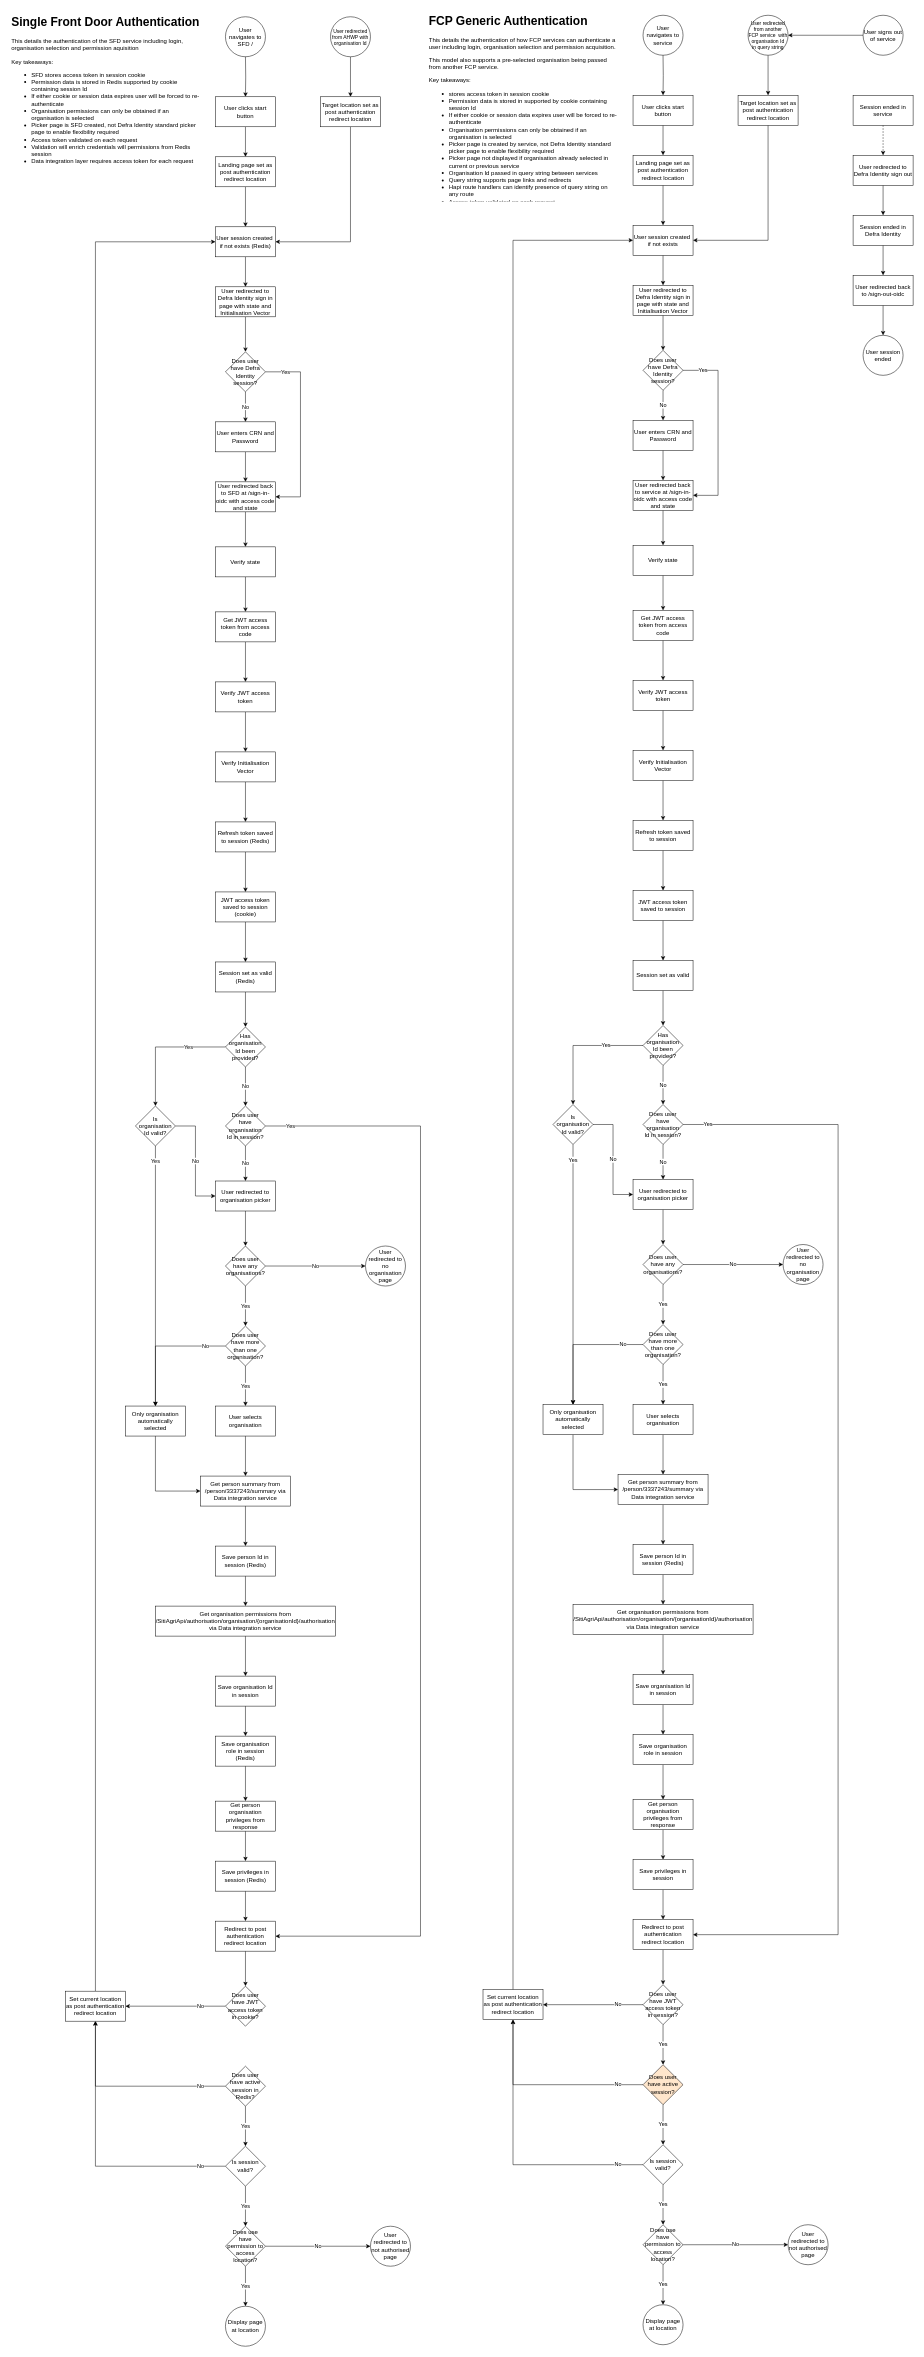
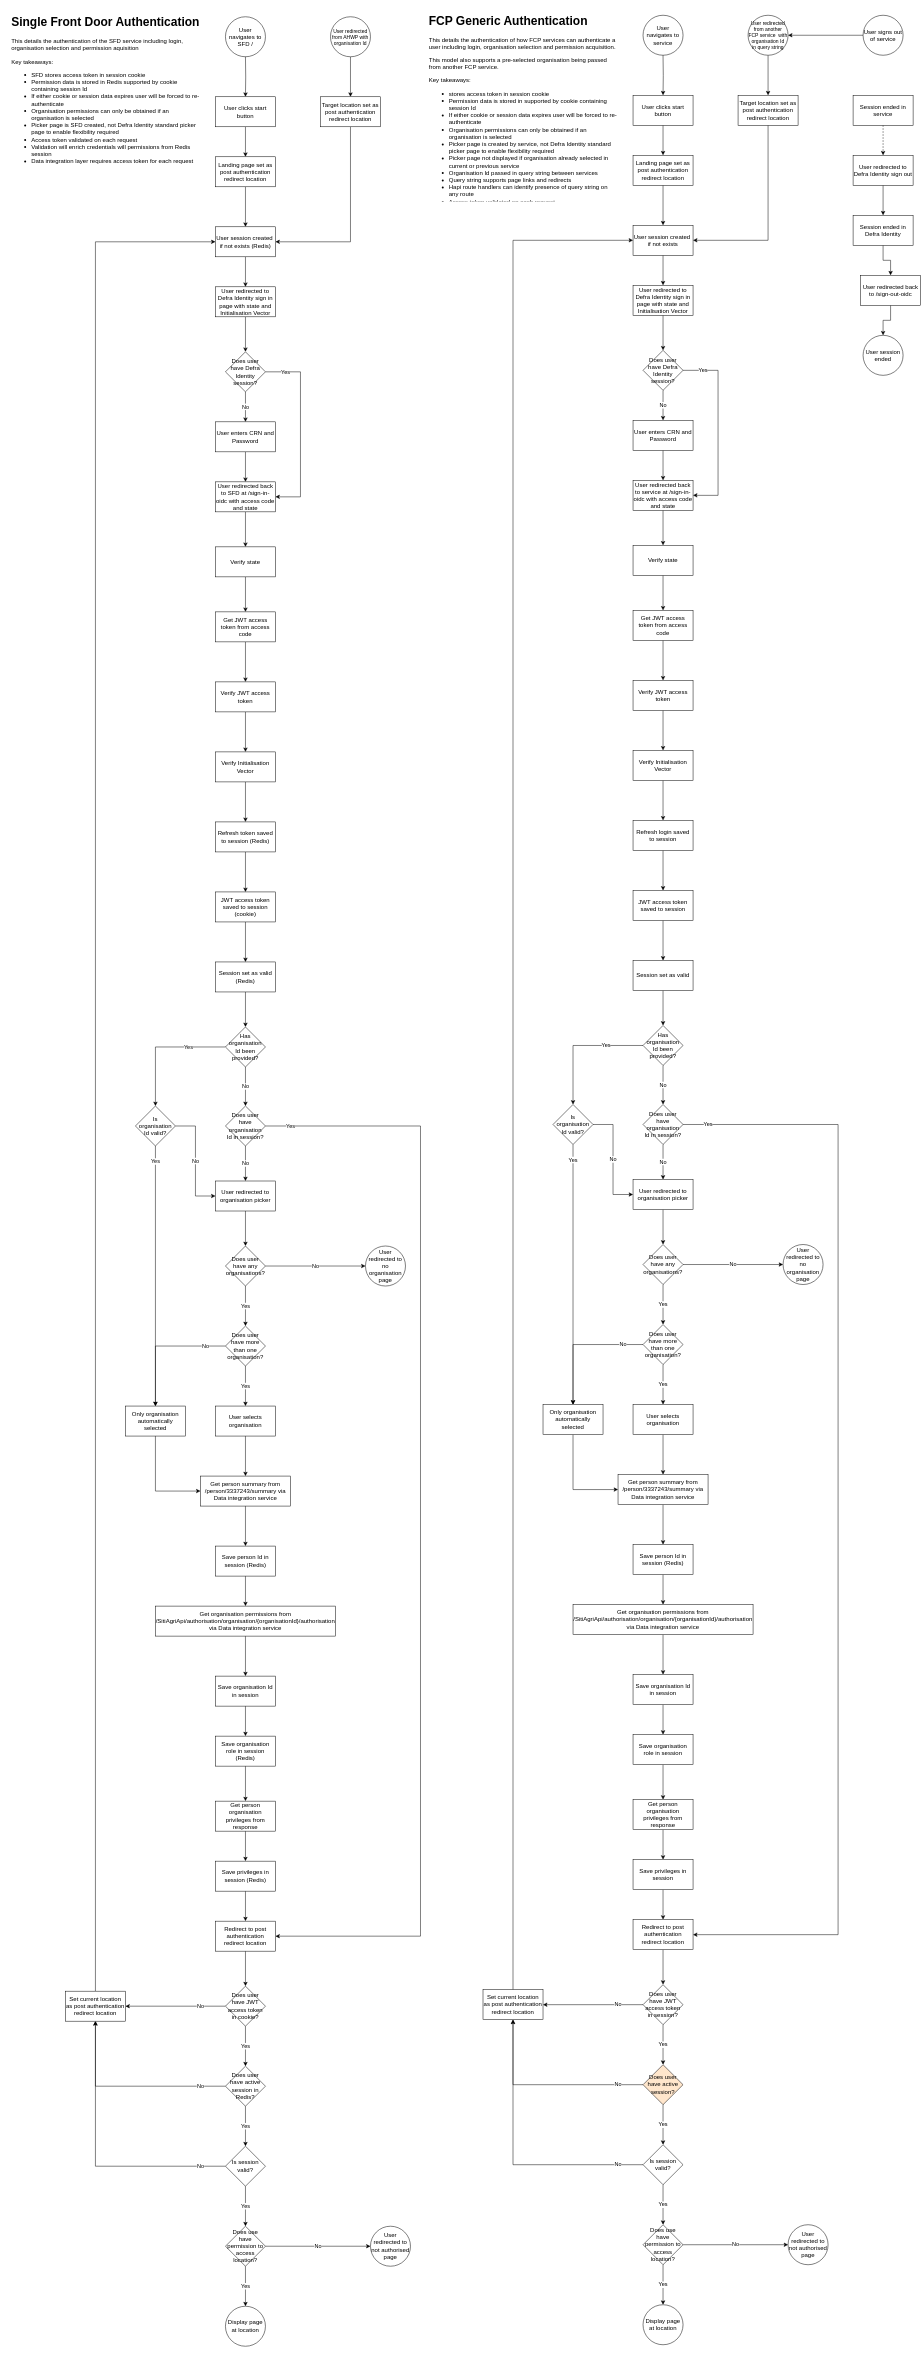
- <mxCell id="191" value="User redirected back to /sign-out-oidc" style="whiteSpace=wrap;html=1;" vertex="1" parent="1"><mxGeometry x="1705" y="550" width="120" height="60" as="geometry" /></mxCell>
+ <mxCell id="191" value="User redirected back to /sign-out-oidc" style="whiteSpace=wrap;html=1;" vertex="1" parent="1"><mxGeometry x="1720" y="550" width="120" height="60" as="geometry" /></mxCell>
- <mxCell id="137" value="Refresh token saved to session" style="whiteSpace=wrap;html=1;" vertex="1" parent="1"><mxGeometry x="1265" y="1640" width="120" height="60" as="geometry" /></mxCell>
+ <mxCell id="137" value="Refresh login saved to session" style="whiteSpace=wrap;html=1;" vertex="1" parent="1"><mxGeometry x="1265" y="1640" width="120" height="60" as="geometry" /></mxCell>
+ <mxCell id="63" value="Yes" style="edgeStyle=orthogonalEdgeStyle;rounded=0;orthogonalLoop=1;jettySize=auto;html=1;" parent="1" source="65" target="68" edge="1"><mxGeometry relative="1" as="geometry" /></mxCell>
